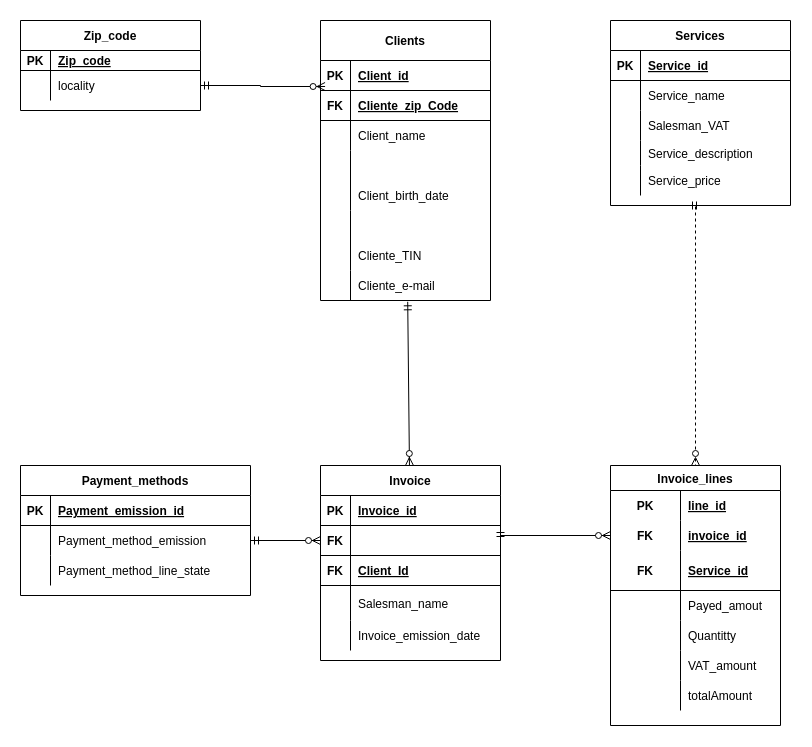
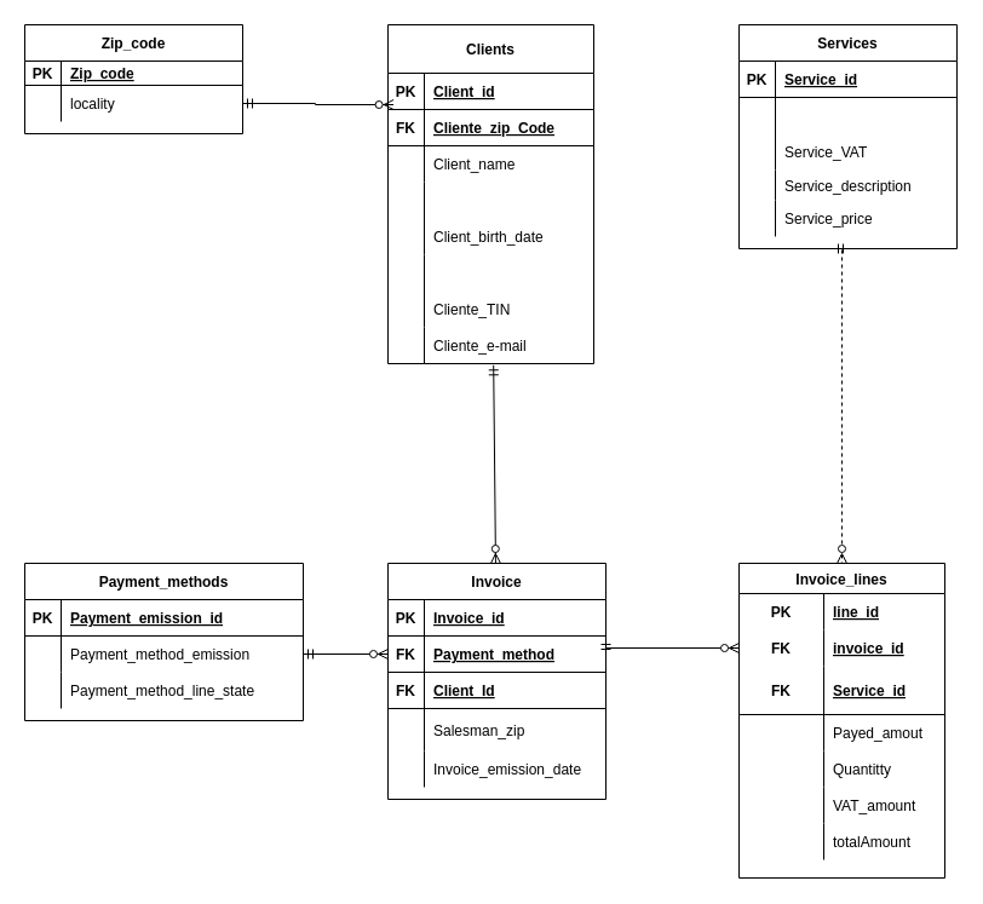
- <mxCell id="39" value="Service_name" style="shape=partialRectangle;connectable=0;fillColor=none;top=0;left=0;bottom=0;right=0;align=left;spacingLeft=6;overflow=hidden;" parent="37" vertex="1"><mxGeometry x="30" width="150" height="30" as="geometry" /></mxCell>
- <mxCell id="42" value="Salesman_VAT" style="shape=partialRectangle;connectable=0;fillColor=none;top=0;left=0;bottom=0;right=0;align=left;spacingLeft=6;overflow=hidden;" parent="40" vertex="1"><mxGeometry x="30" width="150" height="30" as="geometry" /></mxCell>
+ <mxCell id="42" value="Service_VAT" style="shape=partialRectangle;connectable=0;fillColor=none;top=0;left=0;bottom=0;right=0;align=left;spacingLeft=6;overflow=hidden;" parent="40" vertex="1"><mxGeometry x="30" width="150" height="30" as="geometry" /></mxCell>
+ <mxCell id="66" value="Payment_method" style="shape=partialRectangle;connectable=0;fillColor=none;top=0;left=0;bottom=0;right=0;align=left;spacingLeft=6;fontStyle=5;overflow=hidden;" parent="64" vertex="1"><mxGeometry x="30" width="150" height="30" as="geometry" /></mxCell>
- <mxCell id="72" value="Salesman_name" style="shape=partialRectangle;connectable=0;fillColor=none;top=0;left=0;bottom=0;right=0;align=left;spacingLeft=6;overflow=hidden;" parent="70" vertex="1"><mxGeometry x="30" width="150" height="35" as="geometry" /></mxCell>
+ <mxCell id="72" value="Salesman_zip" style="shape=partialRectangle;connectable=0;fillColor=none;top=0;left=0;bottom=0;right=0;align=left;spacingLeft=6;overflow=hidden;" parent="70" vertex="1"><mxGeometry x="30" width="150" height="35" as="geometry" /></mxCell>
